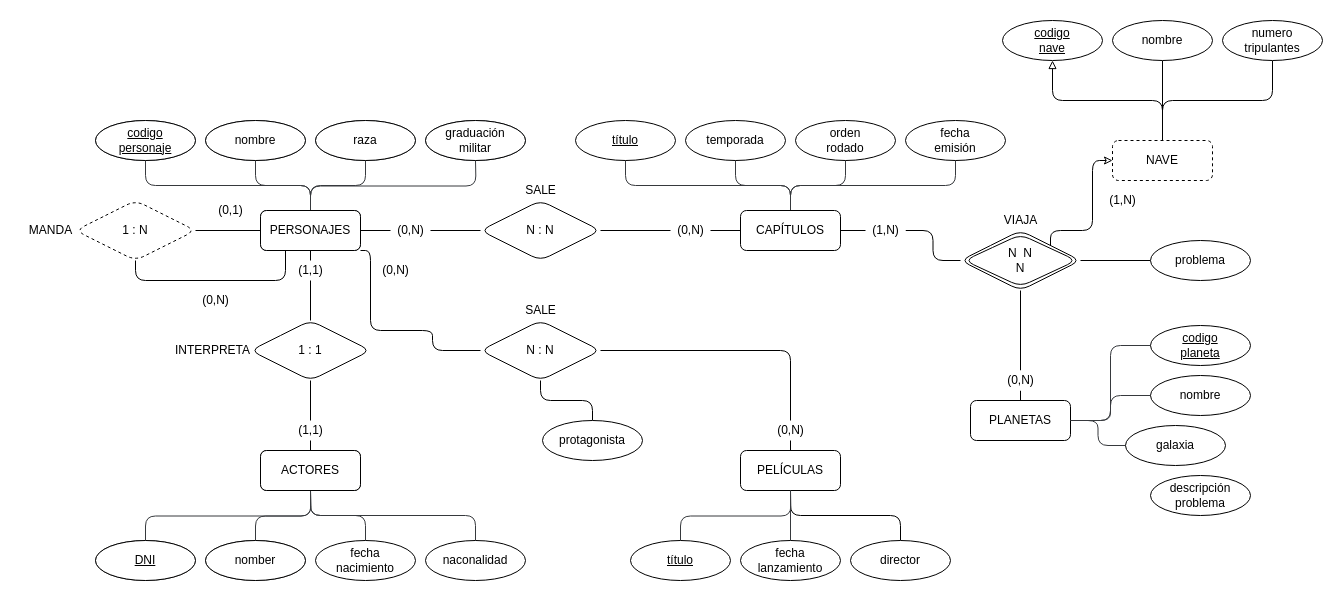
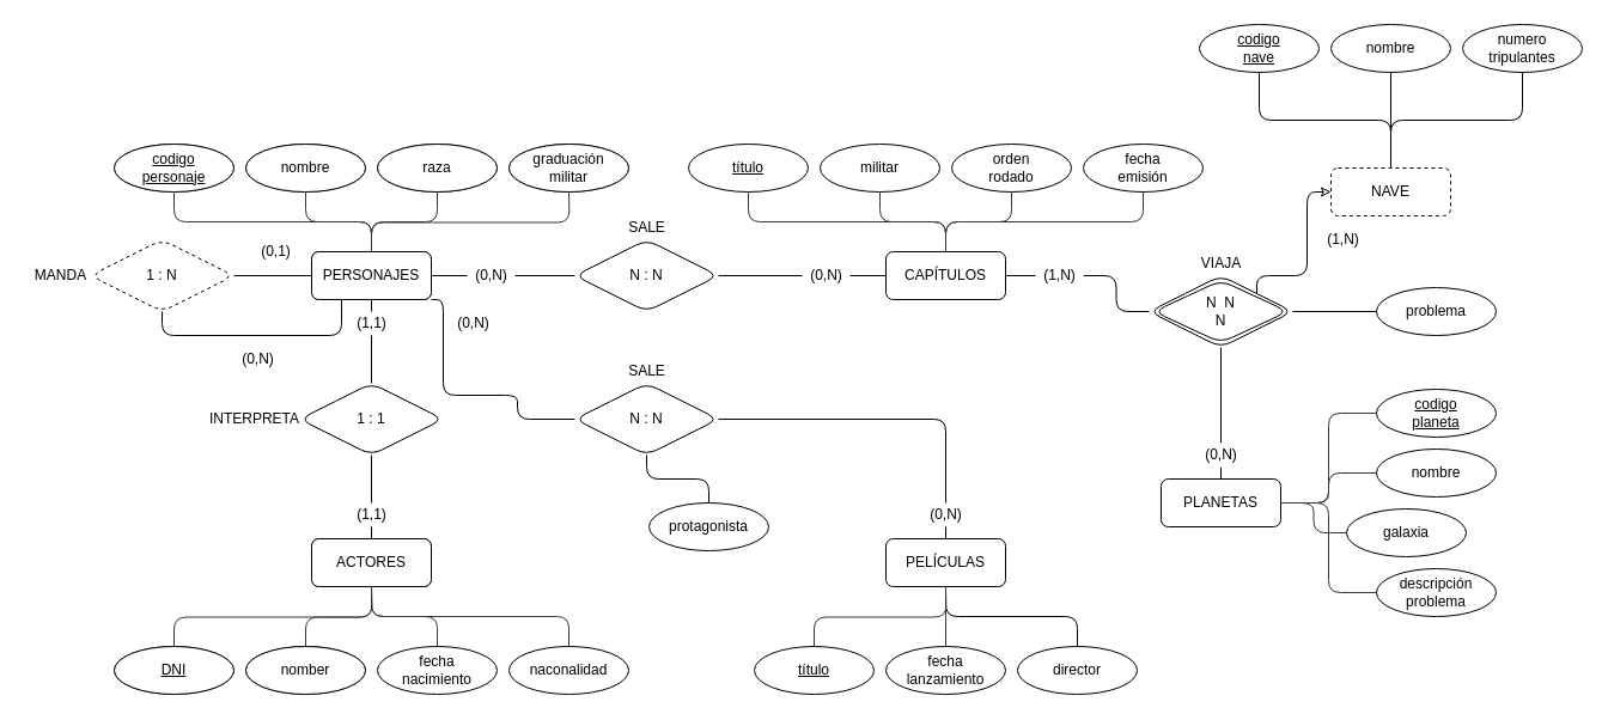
- <mxCell id="72" style="edgeStyle=orthogonalEdgeStyle;orthogonalLoop=1;jettySize=auto;html=1;exitX=0.5;exitY=0;exitDx=0;exitDy=0;entryX=0.5;entryY=1;entryDx=0;entryDy=0;shadow=0;endArrow=block;endFill=0;" parent="1" source="73" target="79" edge="1"><mxGeometry relative="1" as="geometry" /></mxCell>
+ <mxCell id="72" style="edgeStyle=orthogonalEdgeStyle;orthogonalLoop=1;jettySize=auto;html=1;exitX=0.5;exitY=0;exitDx=0;exitDy=0;entryX=0.5;entryY=1;entryDx=0;entryDy=0;shadow=0;endArrow=none;endFill=0;" parent="1" source="73" target="79" edge="1"><mxGeometry relative="1" as="geometry" /></mxCell>
- <mxCell id="42" value="temporada" style="ellipse;whiteSpace=wrap;html=1;align=center;shadow=0;rounded=1;" parent="1" vertex="1"><mxGeometry x="685" y="120" width="100" height="40" as="geometry" /></mxCell>
+ <mxCell id="42" value="militar" style="ellipse;whiteSpace=wrap;html=1;align=center;shadow=0;rounded=1;" parent="1" vertex="1"><mxGeometry x="685" y="120" width="100" height="40" as="geometry" /></mxCell>
+ <mxCell id="62" style="edgeStyle=orthogonalEdgeStyle;orthogonalLoop=1;jettySize=auto;html=1;exitX=0;exitY=0.5;exitDx=0;exitDy=0;entryX=1;entryY=0.5;entryDx=0;entryDy=0;endArrow=none;endFill=0;fillColor=#ffcccc;strokeColor=#36393d;shadow=0;" parent="1" source="63" target="57" edge="1"><mxGeometry relative="1" as="geometry" /></mxCell>
